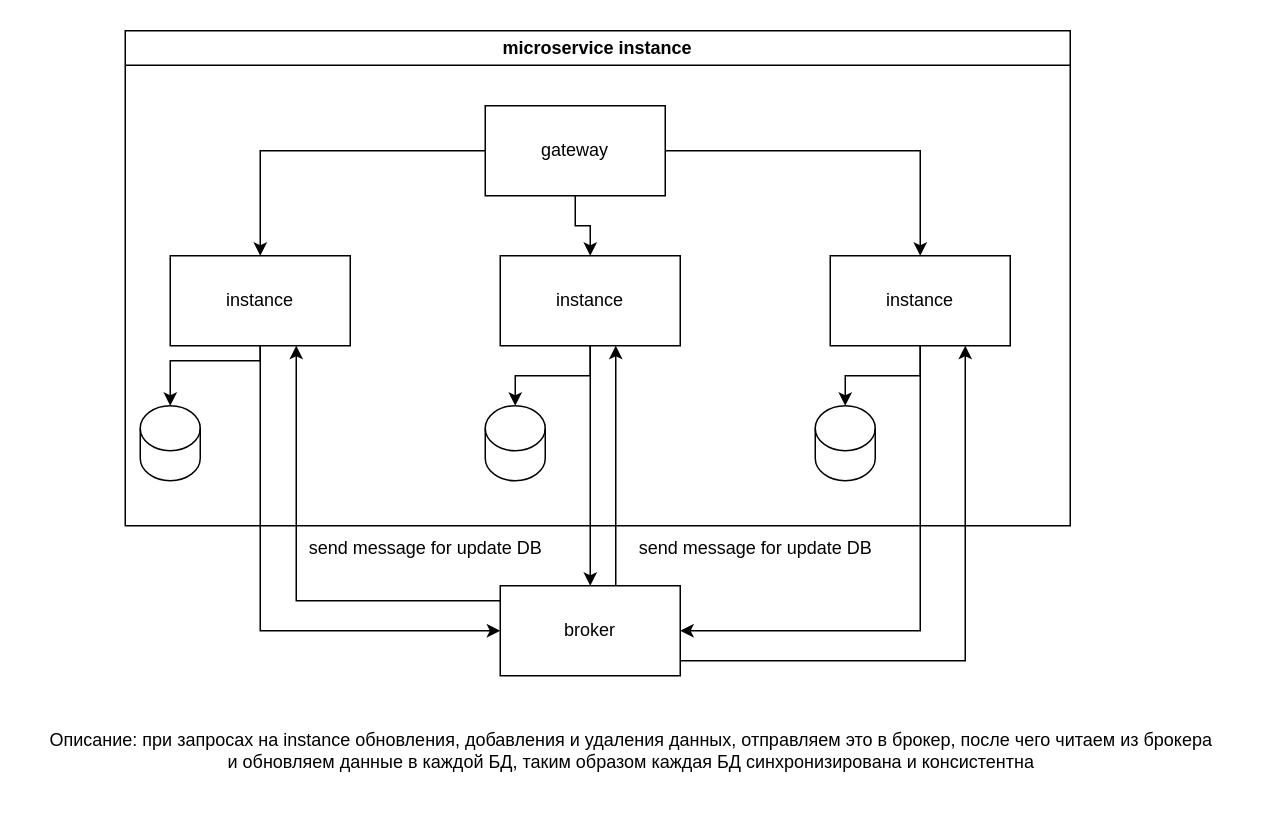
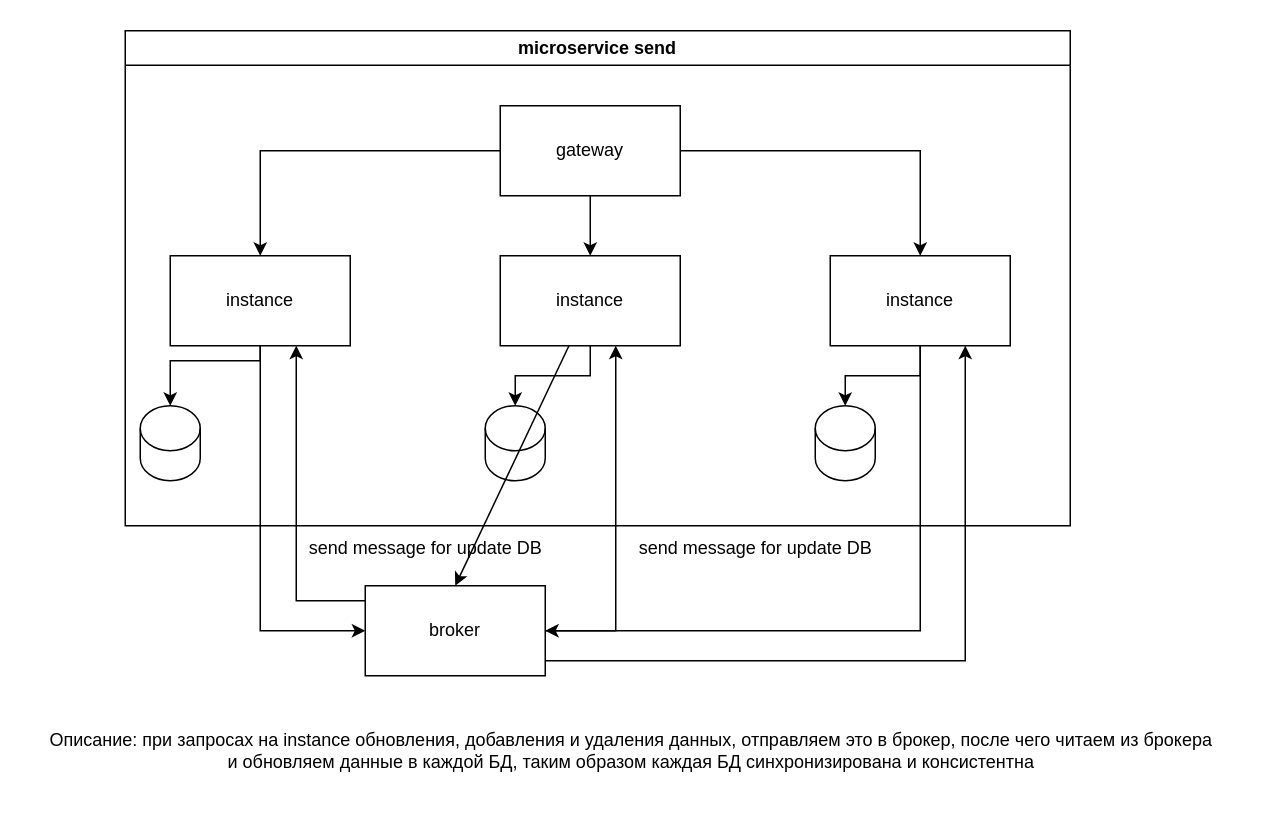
- <mxCell id="2" value="&lt;div&gt;microservice instance&lt;/div&gt;" style="swimlane;whiteSpace=wrap;html=1;" vertex="1" parent="1"><mxGeometry x="83" y="20" width="630" height="330" as="geometry"><mxRectangle x="90" y="60" width="160" height="30" as="alternateBounds" /></mxGeometry></mxCell>
+ <mxCell id="2" value="&lt;div&gt;microservice send&lt;/div&gt;" style="swimlane;whiteSpace=wrap;html=1;" vertex="1" parent="1"><mxGeometry x="83" y="20" width="630" height="330" as="geometry"><mxRectangle x="90" y="60" width="160" height="30" as="alternateBounds" /></mxGeometry></mxCell>
- <mxCell id="6" value="&lt;div&gt;gateway&lt;/div&gt;" style="whiteSpace=wrap;html=1;" vertex="1" parent="2"><mxGeometry x="240" y="50" width="120" height="60" as="geometry" /></mxCell>
+ <mxCell id="6" value="&lt;div&gt;gateway&lt;/div&gt;" style="whiteSpace=wrap;html=1;" vertex="1" parent="2"><mxGeometry x="250" y="50" width="120" height="60" as="geometry" /></mxCell>
- <mxCell id="17" value="broker" style="rounded=0;whiteSpace=wrap;html=1;" vertex="1" parent="1"><mxGeometry x="333" y="390" width="120" height="60" as="geometry" /></mxCell>
+ <mxCell id="17" value="broker" style="rounded=0;whiteSpace=wrap;html=1;" vertex="1" parent="1"><mxGeometry x="243" y="390" width="120" height="60" as="geometry" /></mxCell>
